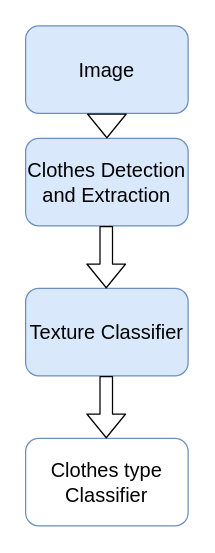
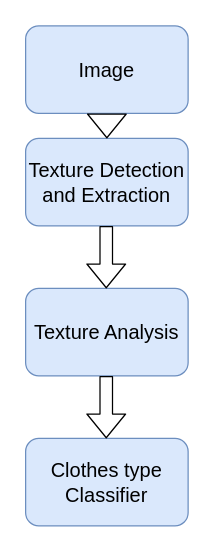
- <mxCell id="2" value="Clothes Detection and Extraction" style="rounded=1;whiteSpace=wrap;html=1;fontSize=16;fillColor=#dae8fc;strokeColor=#6c8ebf;" vertex="1" parent="1"><mxGeometry x="20" y="110" width="130" height="70" as="geometry" /></mxCell>
+ <mxCell id="2" value="Texture Detection and Extraction" style="rounded=1;whiteSpace=wrap;html=1;fontSize=16;fillColor=#dae8fc;strokeColor=#6c8ebf;" vertex="1" parent="1"><mxGeometry x="20" y="110" width="130" height="70" as="geometry" /></mxCell>
- <mxCell id="4" value="Texture Classifier" style="rounded=1;whiteSpace=wrap;html=1;fontSize=16;fillColor=#dae8fc;strokeColor=#6c8ebf;" vertex="1" parent="1"><mxGeometry x="20" y="230" width="130" height="70" as="geometry" /></mxCell>
+ <mxCell id="4" value="Texture Analysis" style="rounded=1;whiteSpace=wrap;html=1;fontSize=16;fillColor=#dae8fc;strokeColor=#6c8ebf;" vertex="1" parent="1"><mxGeometry x="20" y="230" width="130" height="70" as="geometry" /></mxCell>
- <mxCell id="3" value="Clothes type Classifier" style="rounded=1;whiteSpace=wrap;html=1;fontSize=16;fillColor=#ffffff;strokeColor=#6c8ebf;" vertex="1" parent="1"><mxGeometry x="20" y="350" width="130" height="70" as="geometry" /></mxCell>
+ <mxCell id="3" value="Clothes type Classifier" style="rounded=1;whiteSpace=wrap;html=1;fontSize=16;fillColor=#dae8fc;strokeColor=#6c8ebf;" vertex="1" parent="1"><mxGeometry x="20" y="350" width="130" height="70" as="geometry" /></mxCell>
